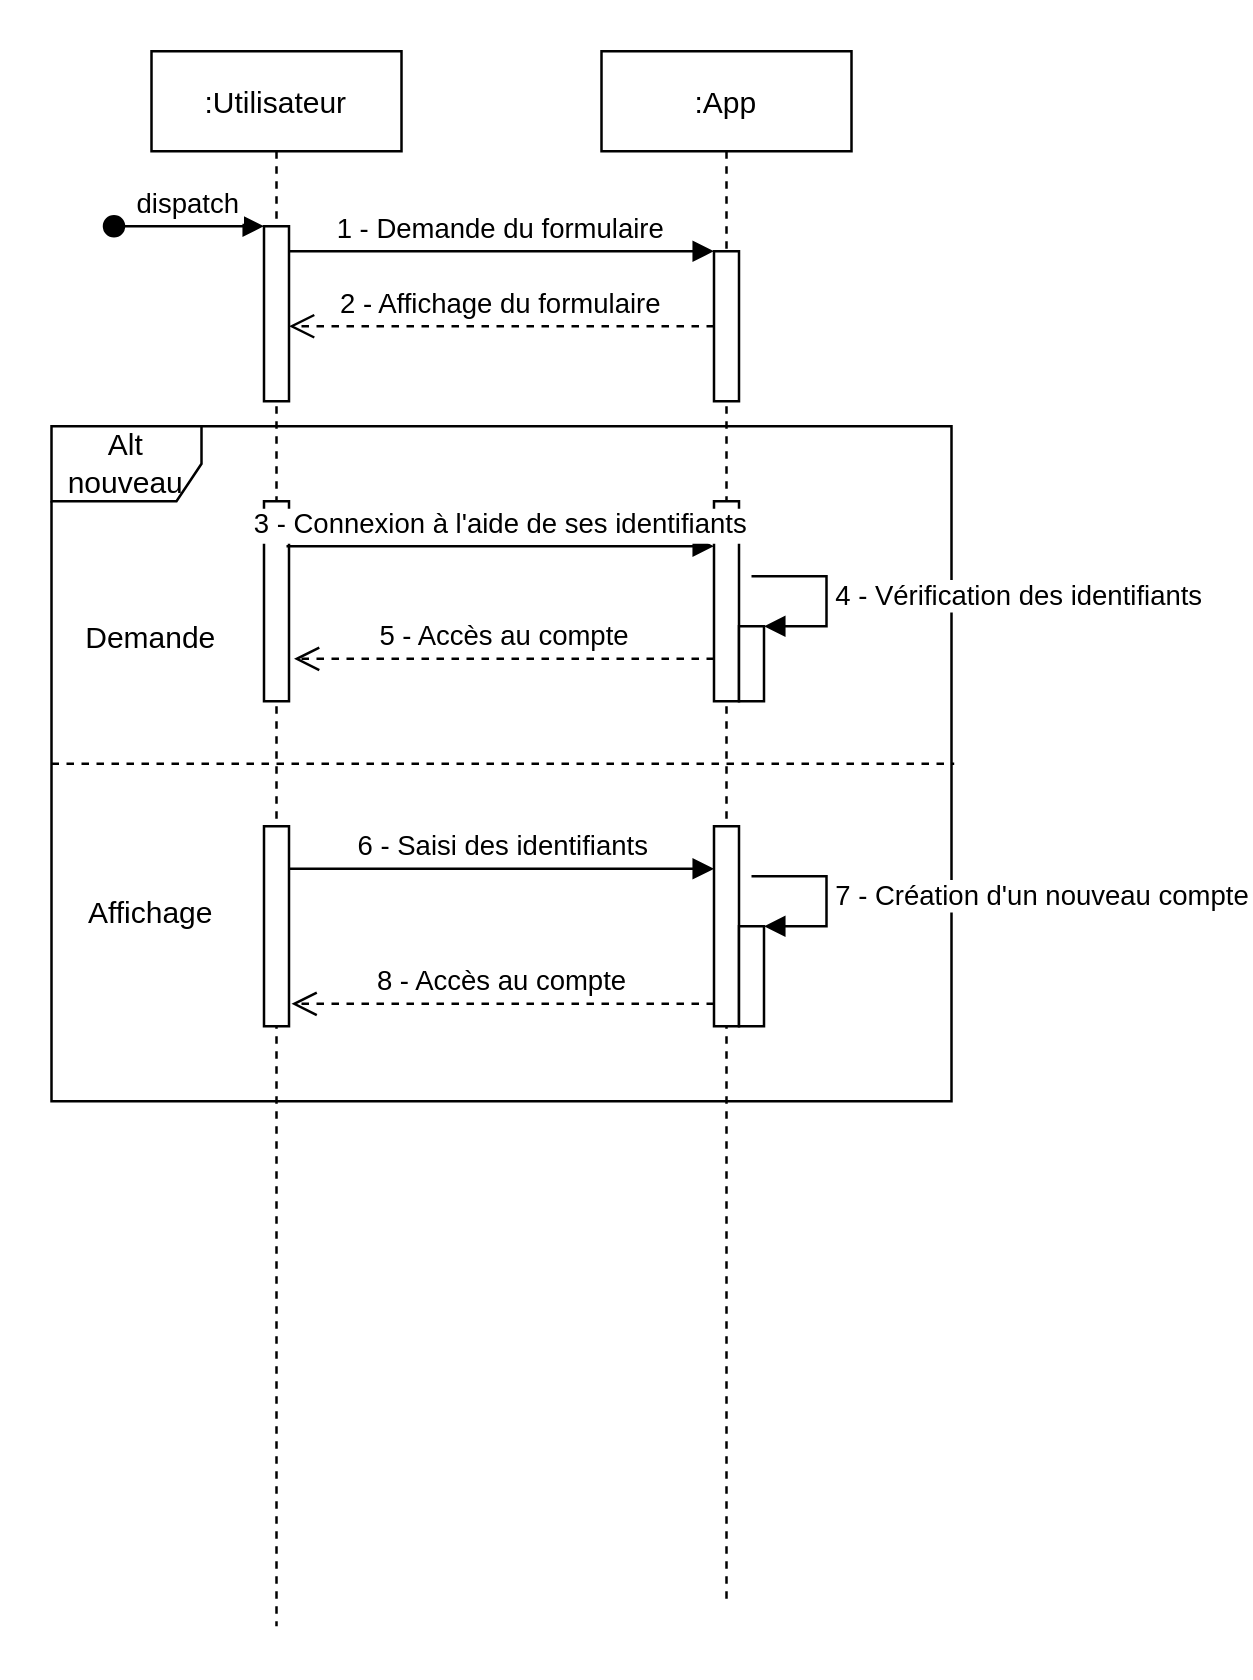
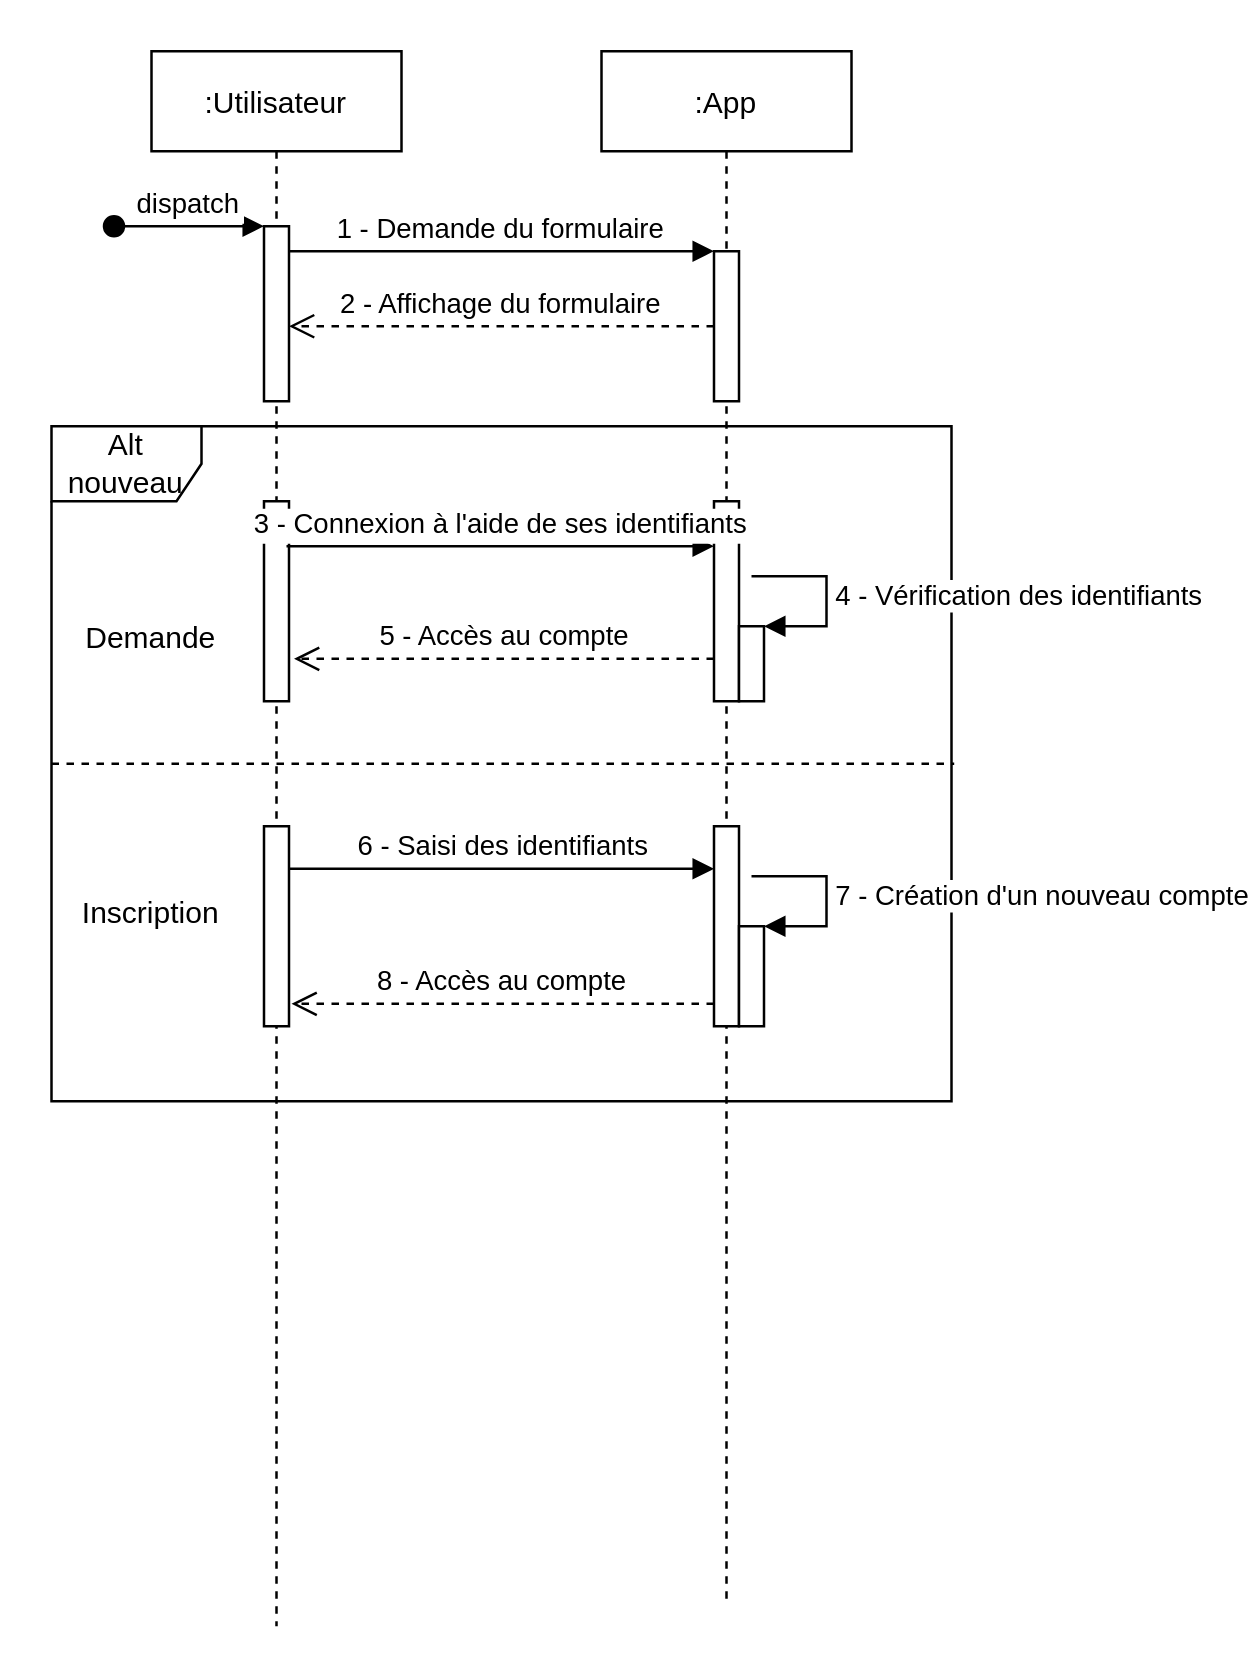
- <mxCell id="24" value="Affichage" style="text;html=1;strokeColor=none;fillColor=none;align=center;verticalAlign=middle;whiteSpace=wrap;rounded=0;" vertex="1" parent="1"><mxGeometry x="30" y="350" width="60" height="30" as="geometry" /></mxCell>
+ <mxCell id="24" value="Inscription" style="text;html=1;strokeColor=none;fillColor=none;align=center;verticalAlign=middle;whiteSpace=wrap;rounded=0;" vertex="1" parent="1"><mxGeometry x="30" y="350" width="60" height="30" as="geometry" /></mxCell>
